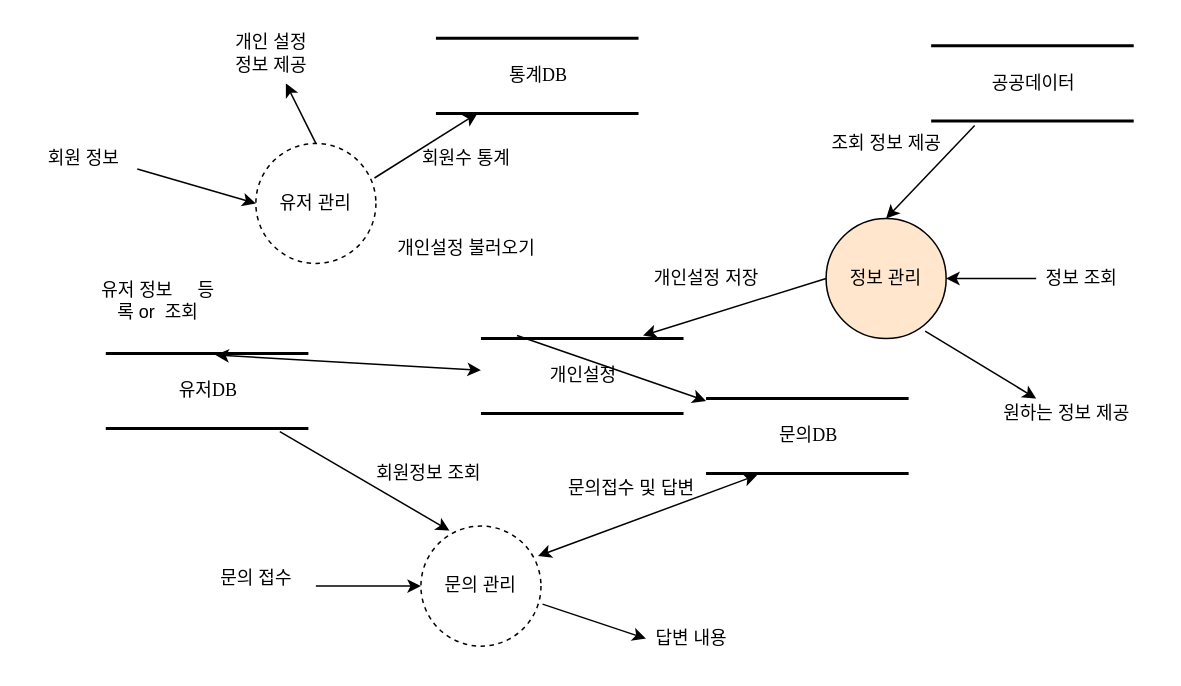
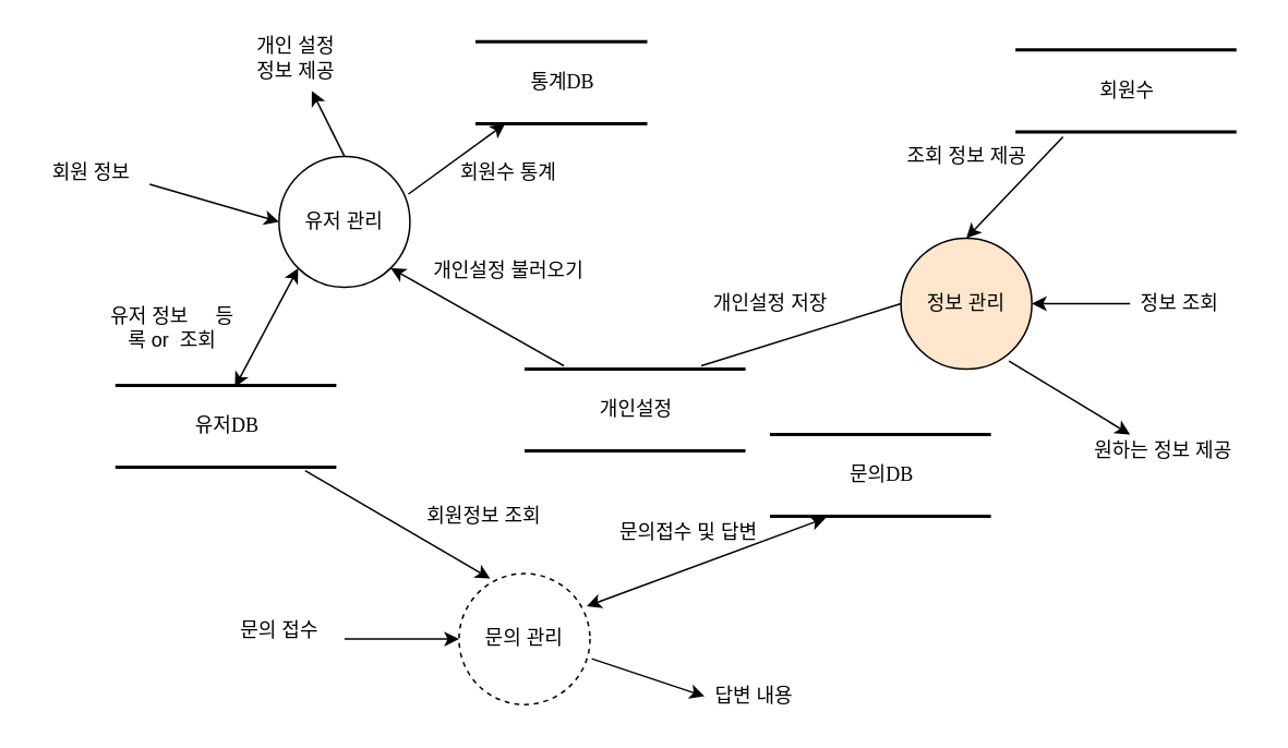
- <mxCell id="5" value="통계DB" style="html=1;rounded=0;shadow=0;comic=0;labelBackgroundColor=none;strokeWidth=2;fontFamily=Verdana;fontSize=12;align=center;shape=mxgraph.ios7ui.horLines;" vertex="1" parent="1"><mxGeometry x="290" y="25" width="135" height="50" as="geometry" /></mxCell>
+ <mxCell id="5" value="통계DB" style="html=1;rounded=0;shadow=0;comic=0;labelBackgroundColor=none;strokeWidth=2;fontFamily=Verdana;fontSize=12;align=center;shape=mxgraph.ios7ui.horLines;" vertex="1" parent="1"><mxGeometry x="290" y="25" width="105" height="50" as="geometry" /></mxCell>
- <mxCell id="2" value="공공데이터" style="html=1;rounded=0;shadow=0;comic=0;labelBackgroundColor=none;strokeWidth=2;fontFamily=Verdana;fontSize=12;align=center;shape=mxgraph.ios7ui.horLines;" vertex="1" parent="1"><mxGeometry x="620" y="30" width="135" height="50" as="geometry" /></mxCell>
+ <mxCell id="2" value="회원수" style="html=1;rounded=0;shadow=0;comic=0;labelBackgroundColor=none;strokeWidth=2;fontFamily=Verdana;fontSize=12;align=center;shape=mxgraph.ios7ui.horLines;" vertex="1" parent="1"><mxGeometry x="620" y="30" width="135" height="50" as="geometry" /></mxCell>
- <mxCell id="7" value="유저 관리" style="ellipse;whiteSpace=wrap;html=1;aspect=fixed;dashed=1;" vertex="1" parent="1"><mxGeometry x="170" y="95" width="80" height="80" as="geometry" /></mxCell>
+ <mxCell id="7" value="유저 관리" style="ellipse;whiteSpace=wrap;html=1;aspect=fixed;" vertex="1" parent="1"><mxGeometry x="170" y="95" width="80" height="80" as="geometry" /></mxCell>
- <mxCell id="16" value="" style="endArrow=classic;html=1;rounded=0;entryX=0.8;entryY=-0.04;entryDx=0;entryDy=0;entryPerimeter=0;exitX=0;exitY=0.5;exitDx=0;exitDy=0;" edge="1" parent="1" source="8" target="13"><mxGeometry width="50" height="50" relative="1" as="geometry"><mxPoint x="450" y="265" as="sourcePoint" /><mxPoint x="500" y="215" as="targetPoint" /></mxGeometry></mxCell>
+ <mxCell id="16" value="" style="endArrow=none;html=1;rounded=0;entryX=0.8;entryY=-0.04;entryDx=0;entryDy=0;entryPerimeter=0;exitX=0;exitY=0.5;exitDx=0;exitDy=0;" edge="1" parent="1" source="8" target="13"><mxGeometry width="50" height="50" relative="1" as="geometry"><mxPoint x="450" y="265" as="sourcePoint" /><mxPoint x="500" y="215" as="targetPoint" /></mxGeometry></mxCell>
- <mxCell id="11" value="" style="endArrow=classic;startArrow=classic;html=1;rounded=0;exitX=0.541;exitY=0.02;exitDx=0;exitDy=0;exitPerimeter=0;" edge="1" parent="1" source="3" target="13"><mxGeometry width="50" height="50" relative="1" as="geometry"><mxPoint x="450" y="285" as="sourcePoint" /><mxPoint x="500" y="235" as="targetPoint" /></mxGeometry></mxCell>
+ <mxCell id="11" value="" style="endArrow=classic;startArrow=classic;html=1;rounded=0;entryX=0;entryY=1;entryDx=0;entryDy=0;exitX=0.541;exitY=0.02;exitDx=0;exitDy=0;exitPerimeter=0;" edge="1" parent="1" source="3" target="7"><mxGeometry width="50" height="50" relative="1" as="geometry"><mxPoint x="450" y="285" as="sourcePoint" /><mxPoint x="500" y="235" as="targetPoint" /></mxGeometry></mxCell>
- <mxCell id="14" value="" style="endArrow=classic;html=1;rounded=0;exitX=0.178;exitY=-0.04;exitDx=0;exitDy=0;exitPerimeter=0;" edge="1" parent="1" source="13" target="4"><mxGeometry width="50" height="50" relative="1" as="geometry"><mxPoint x="450" y="265" as="sourcePoint" /><mxPoint x="500" y="215" as="targetPoint" /></mxGeometry></mxCell>
+ <mxCell id="14" value="" style="endArrow=classic;html=1;rounded=0;entryX=1;entryY=1;entryDx=0;entryDy=0;exitX=0.178;exitY=-0.04;exitDx=0;exitDy=0;exitPerimeter=0;" edge="1" parent="1" source="13" target="7"><mxGeometry width="50" height="50" relative="1" as="geometry"><mxPoint x="450" y="265" as="sourcePoint" /><mxPoint x="500" y="215" as="targetPoint" /></mxGeometry></mxCell>
- <mxCell id="27" value="회원정보 조회" style="text;html=1;align=center;verticalAlign=middle;resizable=0;points=[];autosize=1;strokeColor=none;fillColor=none;" vertex="1" parent="1"><mxGeometry x="240" y="305" width="90" height="20" as="geometry" /></mxCell>
+ <mxCell id="27" value="회원정보 조회" style="text;html=1;align=center;verticalAlign=middle;resizable=0;points=[];autosize=1;strokeColor=none;fillColor=none;" vertex="1" parent="1"><mxGeometry x="250" y="305" width="90" height="20" as="geometry" /></mxCell>
